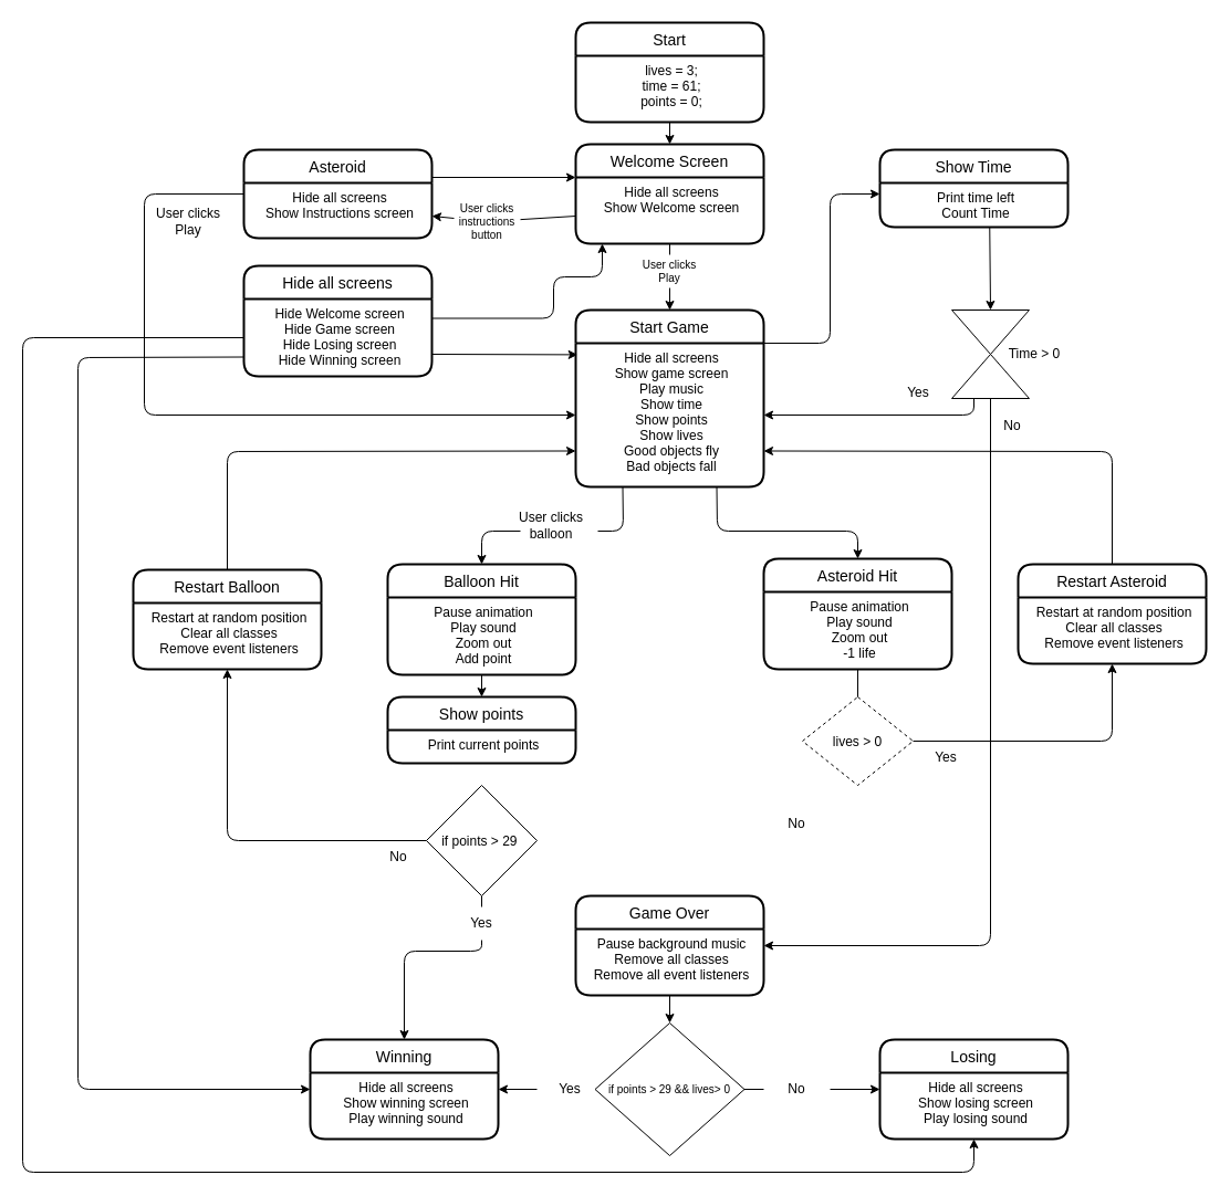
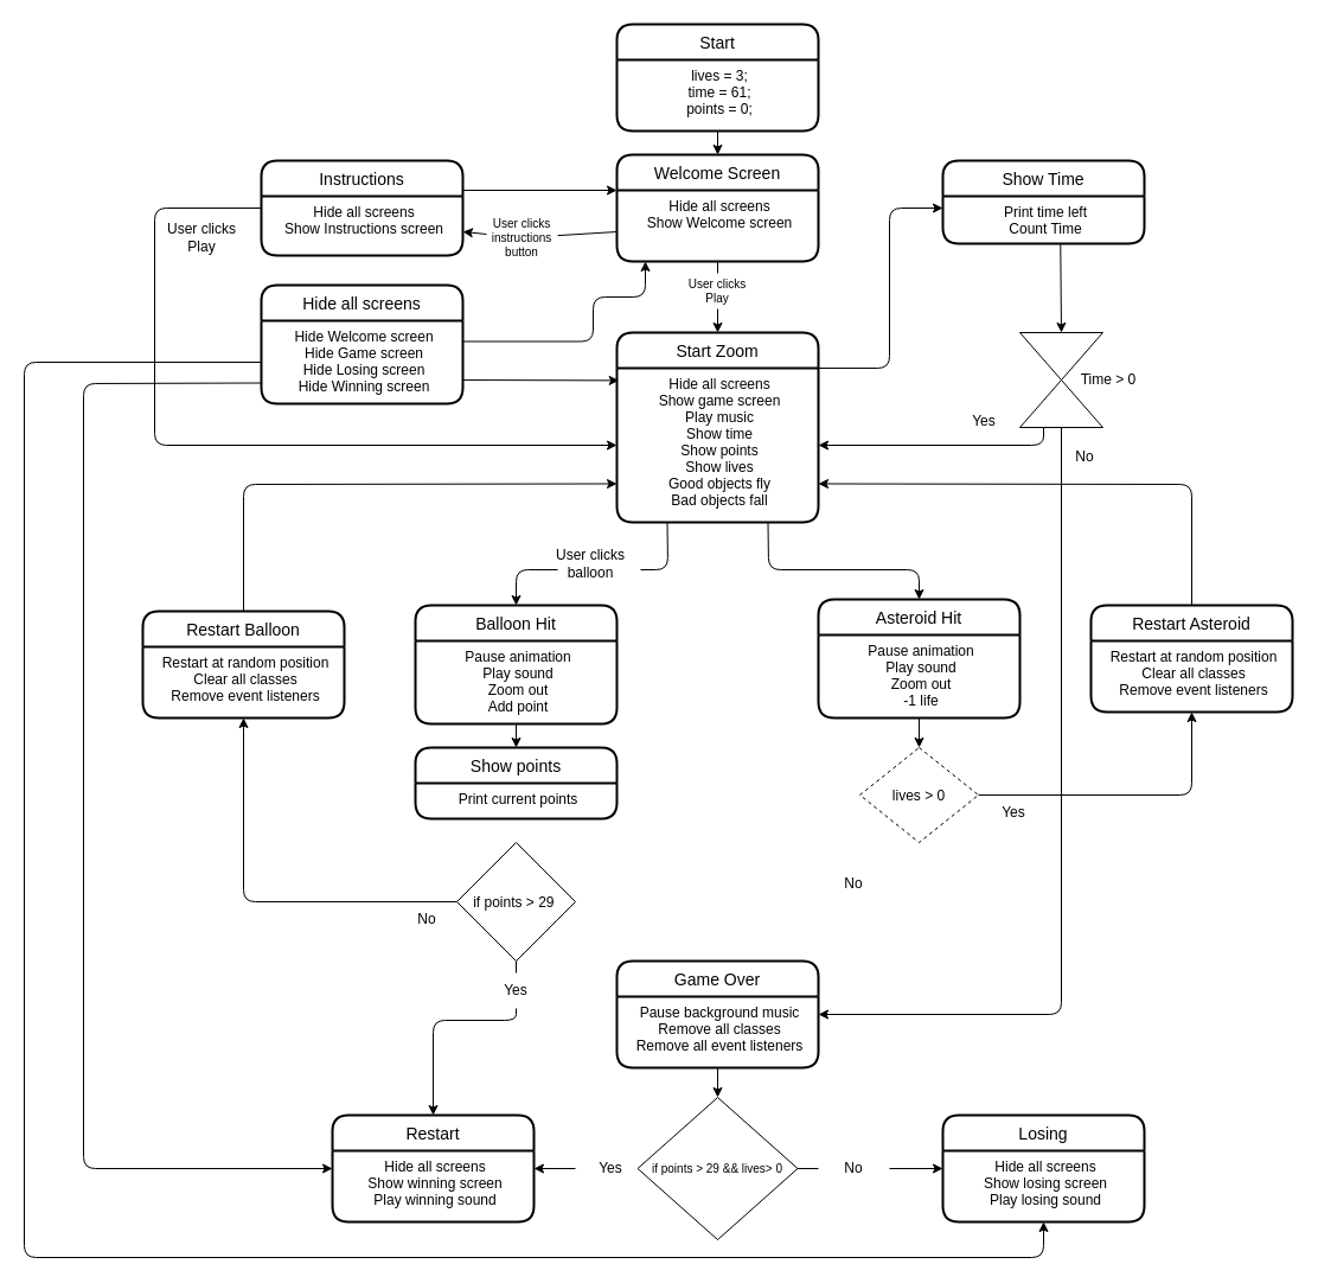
- <mxCell id="6" value="Asteroid" style="swimlane;childLayout=stackLayout;horizontal=1;startSize=30;horizontalStack=0;rounded=1;fontSize=14;fontStyle=0;strokeWidth=2;resizeParent=0;resizeLast=1;shadow=0;dashed=0;align=center;" vertex="1" parent="1"><mxGeometry y="135" width="170" height="80" as="geometry" x="220" /></mxCell>
+ <mxCell id="6" value="Instructions" style="swimlane;childLayout=stackLayout;horizontal=1;startSize=30;horizontalStack=0;rounded=1;fontSize=14;fontStyle=0;strokeWidth=2;resizeParent=0;resizeLast=1;shadow=0;dashed=0;align=center;" vertex="1" parent="1"><mxGeometry y="135" width="170" height="80" as="geometry" x="220" /></mxCell>
- <mxCell id="8" value="Start Game" style="swimlane;childLayout=stackLayout;horizontal=1;startSize=30;horizontalStack=0;rounded=1;fontSize=14;fontStyle=0;strokeWidth=2;resizeParent=0;resizeLast=1;shadow=0;dashed=0;align=center;" vertex="1" parent="1"><mxGeometry x="520" y="280" width="170" height="160" as="geometry" /></mxCell>
+ <mxCell id="8" value="Start Zoom" style="swimlane;childLayout=stackLayout;horizontal=1;startSize=30;horizontalStack=0;rounded=1;fontSize=14;fontStyle=0;strokeWidth=2;resizeParent=0;resizeLast=1;shadow=0;dashed=0;align=center;" vertex="1" parent="1"><mxGeometry x="520" y="280" width="170" height="160" as="geometry" /></mxCell>
- <mxCell id="54" value="" style="endArrow=none;html=1;fontSize=12;exitX=0.5;exitY=1;exitDx=0;exitDy=0;entryX=0.5;entryY=0;entryDx=0;entryDy=0;" edge="1" parent="1" source="13" target="20"><mxGeometry width="50" height="50" relative="1" as="geometry"><mxPoint x="590" y="720" as="sourcePoint" /><mxPoint x="640" y="670" as="targetPoint" /></mxGeometry></mxCell>
+ <mxCell id="54" value="" style="endArrow=classic;html=1;fontSize=12;exitX=0.5;exitY=1;exitDx=0;exitDy=0;entryX=0.5;entryY=0;entryDx=0;entryDy=0;" edge="1" parent="1" source="13" target="20"><mxGeometry width="50" height="50" relative="1" as="geometry"><mxPoint x="590" y="720" as="sourcePoint" /><mxPoint x="640" y="670" as="targetPoint" /></mxGeometry></mxCell>
- <mxCell id="28" value="Winning" style="swimlane;childLayout=stackLayout;horizontal=1;startSize=30;horizontalStack=0;rounded=1;fontSize=14;fontStyle=0;strokeWidth=2;resizeParent=0;resizeLast=1;shadow=0;dashed=0;align=center;" vertex="1" parent="1"><mxGeometry x="280" y="940" width="170" height="90" as="geometry" /></mxCell>
+ <mxCell id="28" value="Restart" style="swimlane;childLayout=stackLayout;horizontal=1;startSize=30;horizontalStack=0;rounded=1;fontSize=14;fontStyle=0;strokeWidth=2;resizeParent=0;resizeLast=1;shadow=0;dashed=0;align=center;" vertex="1" parent="1"><mxGeometry x="280" y="940" width="170" height="90" as="geometry" /></mxCell>
